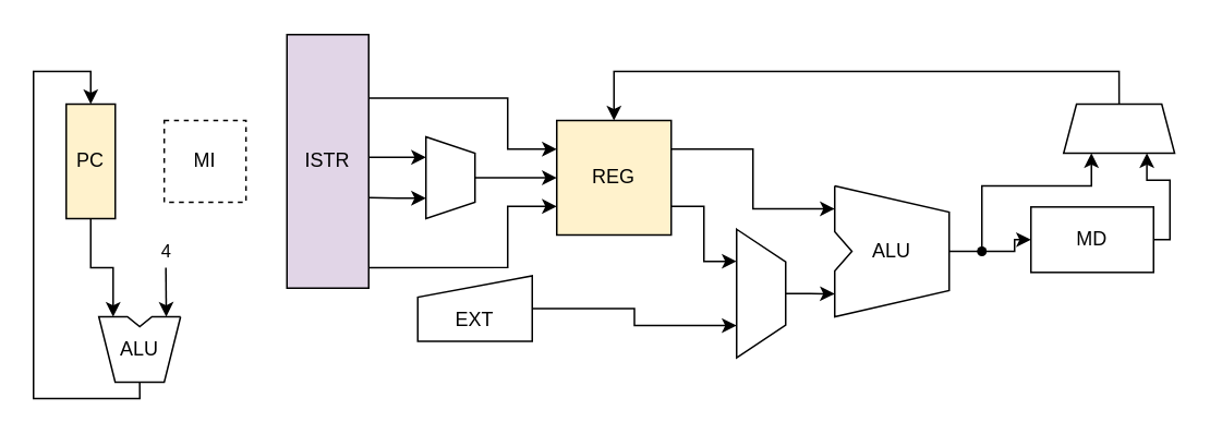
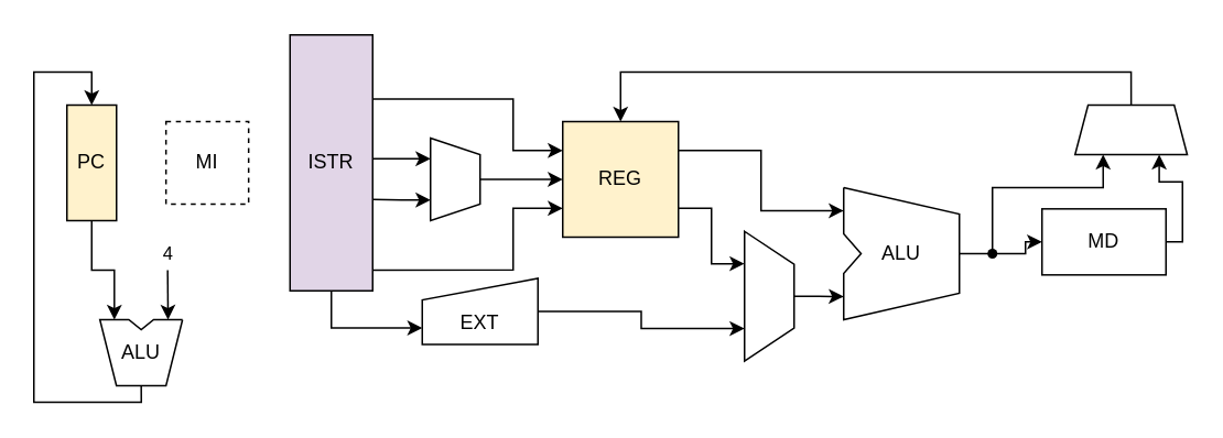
+ <mxCell id="12" style="edgeStyle=orthogonalEdgeStyle;rounded=0;html=1;exitX=1;exitY=0.5;exitDx=0;exitDy=0;entryX=0;entryY=0.75;entryDx=0;entryDy=0;startArrow=none;startFill=0;endArrow=classic;endFill=1;" parent="1" source="13" target="11" edge="1"><mxGeometry relative="1" as="geometry" /></mxCell>
